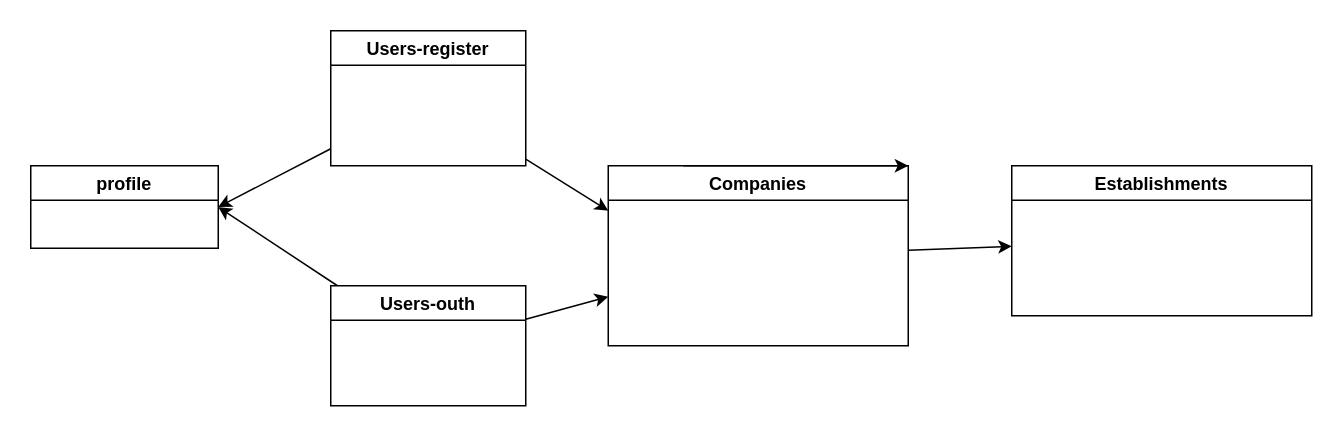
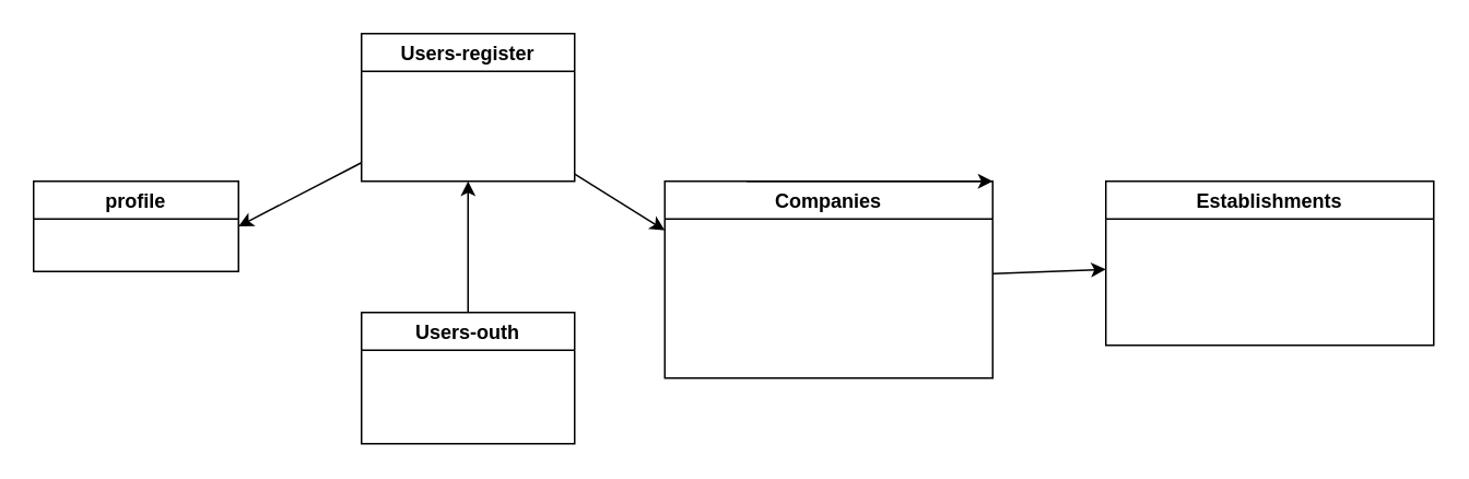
- <mxCell id="3" style="edgeStyle=none;html=1;entryX=1;entryY=0.5;entryDx=0;entryDy=0;" edge="1" parent="1" source="4" target="12"><mxGeometry relative="1" as="geometry" /></mxCell>
- <mxCell id="2" value="" style="edgeStyle=none;html=1;" parent="1" source="4" target="6" edge="1"><mxGeometry relative="1" as="geometry" /></mxCell>
+ <mxCell id="2" value="" style="edgeStyle=none;html=1;" parent="1" source="4" target="11" edge="1"><mxGeometry relative="1" as="geometry" /></mxCell>
